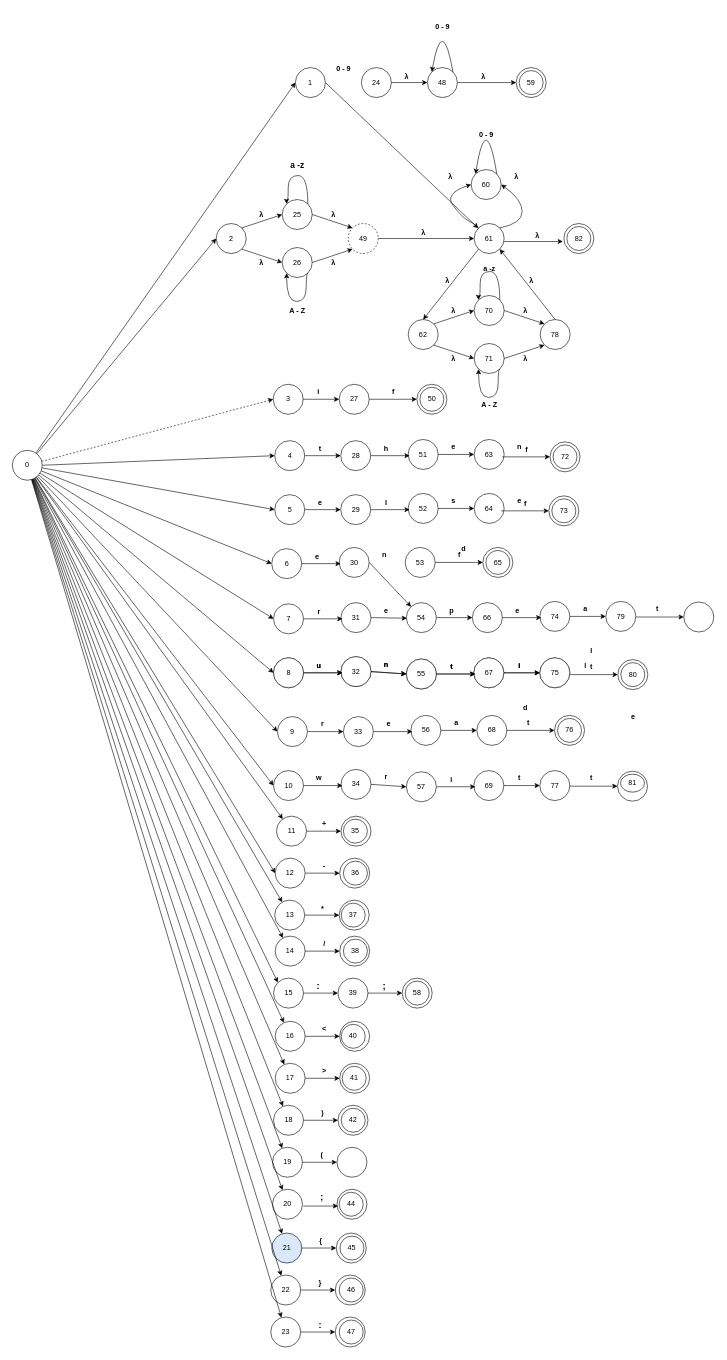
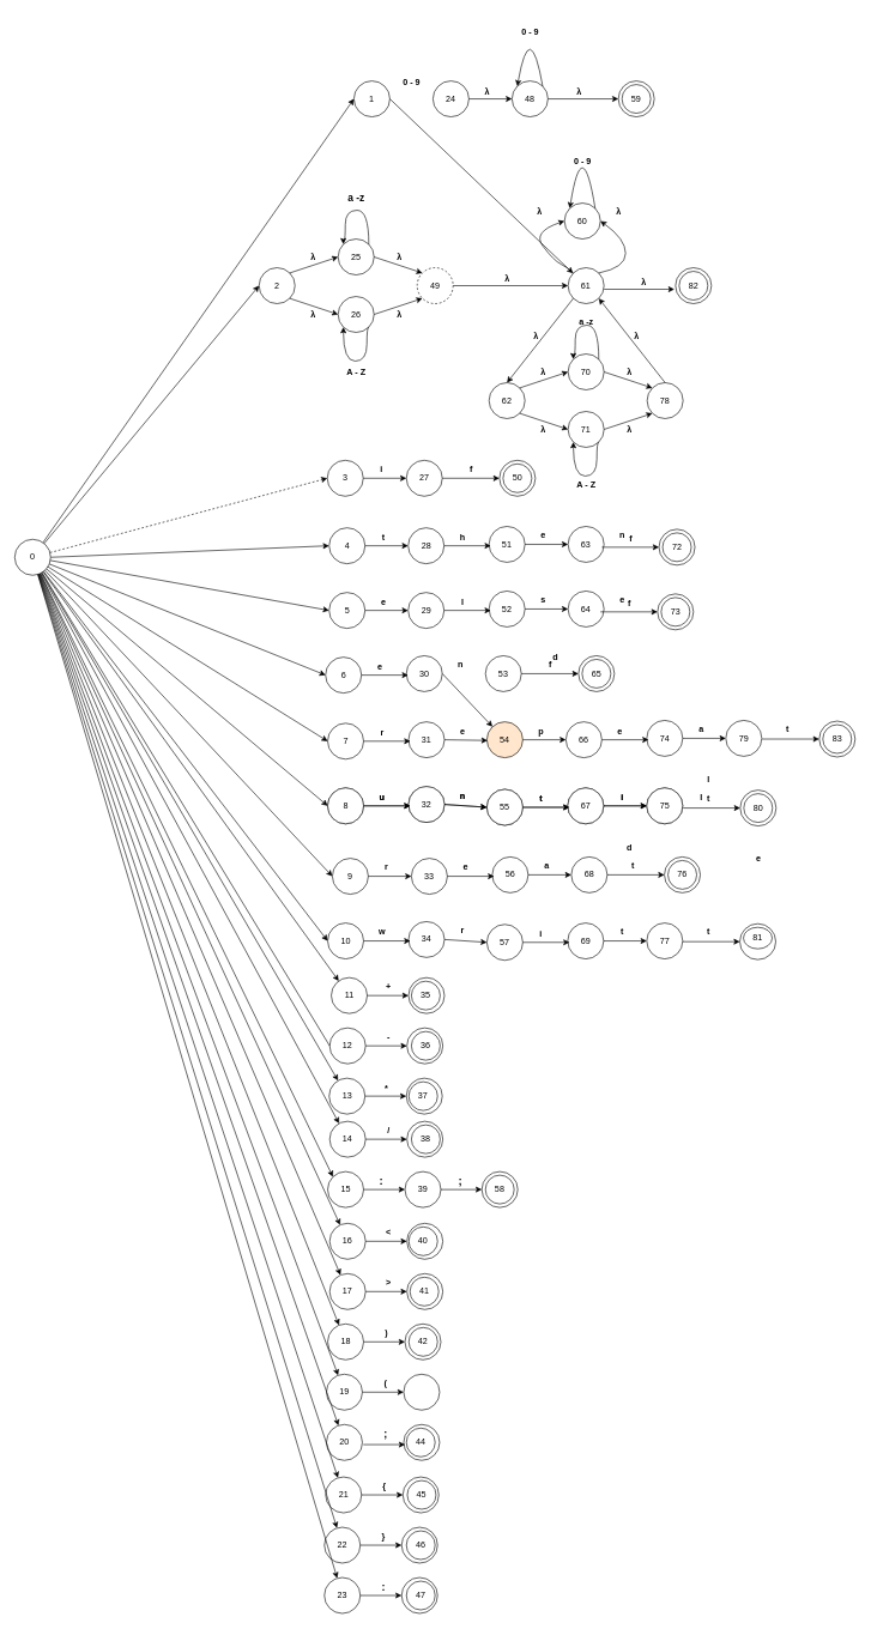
+ <mxCell id="265" value="83" style="ellipse;whiteSpace=wrap;html=1;aspect=fixed;strokeWidth=1;" vertex="1" parent="1"><mxGeometry x="1144.5" y="1008" width="40" height="40" as="geometry" /></mxCell>
- <mxCell id="105" value="54" style="ellipse;whiteSpace=wrap;html=1;aspect=fixed;strokeWidth=1;" vertex="1" parent="1"><mxGeometry x="677" y="1004" width="50" height="50" as="geometry" /></mxCell>
+ <mxCell id="105" value="54" style="ellipse;whiteSpace=wrap;html=1;aspect=fixed;strokeWidth=1;fillColor=#ffe6cc;" vertex="1" parent="1"><mxGeometry x="677" y="1004" width="50" height="50" as="geometry" /></mxCell>
- <mxCell id="233" value="" style="endArrow=classic;html=1;rounded=0;entryX=0;entryY=0.5;entryDx=0;entryDy=0;" edge="1" parent="1" source="174" target="180"><mxGeometry width="50" height="50" relative="1" as="geometry"><mxPoint x="14" y="844" as="sourcePoint" /><mxPoint x="410" y="1358" as="targetPoint" /></mxGeometry></mxCell>
+ <mxCell id="233" value="" style="endArrow=none;html=1;rounded=0;entryX=0;entryY=0.5;entryDx=0;entryDy=0;" edge="1" parent="1" source="174" target="180"><mxGeometry width="50" height="50" relative="1" as="geometry"><mxPoint x="14" y="844" as="sourcePoint" /><mxPoint x="410" y="1358" as="targetPoint" /></mxGeometry></mxCell>
- <mxCell id="220" value="21" style="ellipse;whiteSpace=wrap;html=1;aspect=fixed;strokeWidth=1;fillColor=#dae8fc;" vertex="1" parent="1"><mxGeometry x="452.63" y="2055" width="50" height="50" as="geometry" /></mxCell>
+ <mxCell id="220" value="21" style="ellipse;whiteSpace=wrap;html=1;aspect=fixed;strokeWidth=1;" vertex="1" parent="1"><mxGeometry x="452.63" y="2055" width="50" height="50" as="geometry" /></mxCell>
